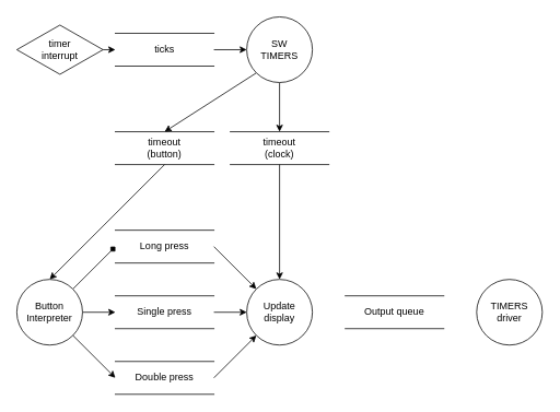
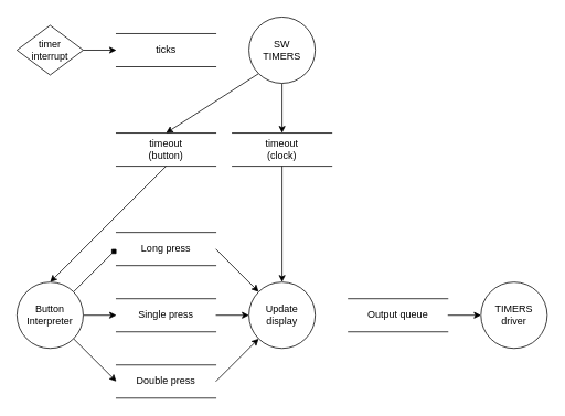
- <mxCell id="3" value="timer&lt;br&gt;interrupt" style="rhombus;whiteSpace=wrap;html=1;" parent="1" vertex="1"><mxGeometry x="20" y="30" width="105" height="60" as="geometry" /></mxCell>
+ <mxCell id="3" value="timer&lt;br&gt;interrupt" style="rhombus;whiteSpace=wrap;html=1;" parent="1" vertex="1"><mxGeometry x="20" y="30" width="80" height="60" as="geometry" /></mxCell>
- <mxCell id="4" style="edgeStyle=orthogonalEdgeStyle;rounded=0;orthogonalLoop=1;jettySize=auto;html=1;exitX=1;exitY=0.5;exitDx=0;exitDy=0;entryX=0;entryY=0.5;entryDx=0;entryDy=0;" parent="1" source="5" target="8" edge="1"><mxGeometry relative="1" as="geometry" /></mxCell>
+ <mxCell id="24" style="edgeStyle=orthogonalEdgeStyle;rounded=0;orthogonalLoop=1;jettySize=auto;html=1;exitX=1;exitY=0.5;exitDx=0;exitDy=0;entryX=0;entryY=0.5;entryDx=0;entryDy=0;" parent="1" source="25" target="26" edge="1"><mxGeometry relative="1" as="geometry" /></mxCell>
